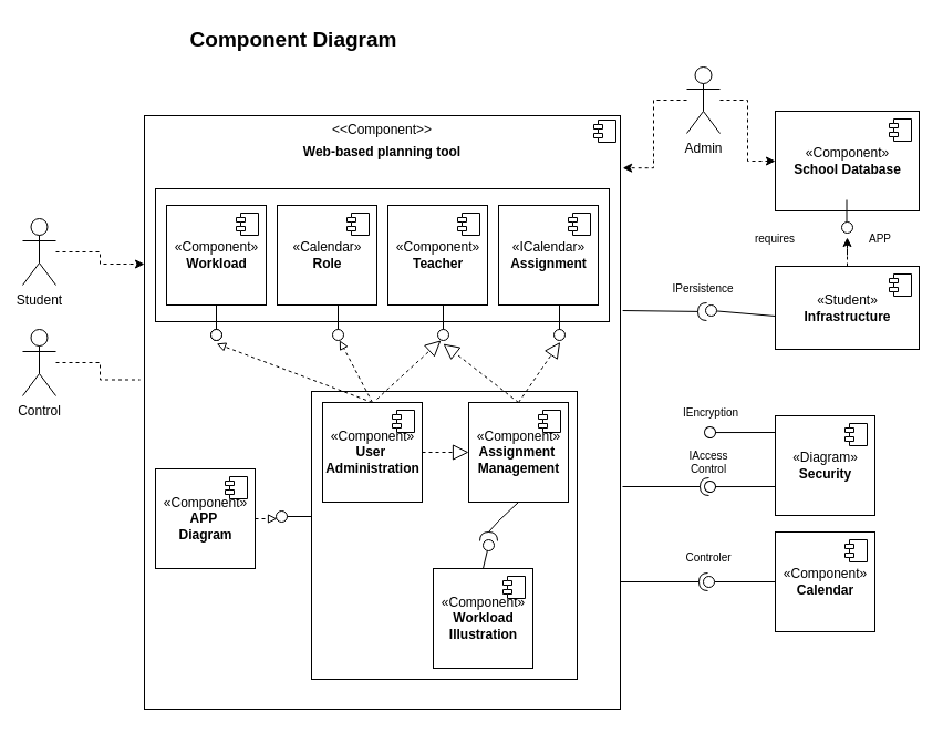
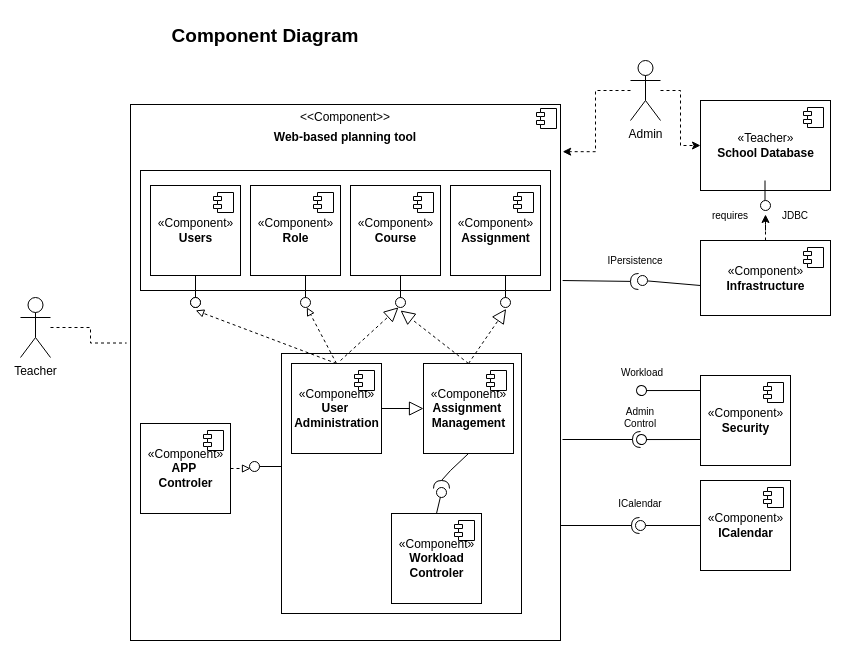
- <mxCell id="51" value="Admin" style="shape=umlActor;verticalLabelPosition=bottom;verticalAlign=top;html=1;" parent="1" vertex="1"><mxGeometry x="620" y="60" width="30" height="60" as="geometry" /></mxCell>
+ <mxCell id="51" value="Admin" style="shape=umlActor;verticalLabelPosition=bottom;verticalAlign=top;html=1;" parent="1" vertex="1"><mxGeometry x="630" y="60" width="30" height="60" as="geometry" /></mxCell>
- <mxCell id="5" value="«Component»&lt;br&gt;&lt;b&gt;School Database&lt;/b&gt;" style="html=1;dropTarget=0;" parent="1" vertex="1"><mxGeometry x="700" y="100" width="130" height="90" as="geometry" /></mxCell>
+ <mxCell id="5" value="«Teacher»&lt;br&gt;&lt;b&gt;School Database&lt;/b&gt;" style="html=1;dropTarget=0;" parent="1" vertex="1"><mxGeometry x="700" y="100" width="130" height="90" as="geometry" /></mxCell>
- <mxCell id="47" value="requires" style="text;html=1;strokeColor=none;fillColor=none;align=center;verticalAlign=middle;whiteSpace=wrap;rounded=0;fontSize=10;" parent="1" vertex="1"><mxGeometry x="680" y="205" width="40" height="20" as="geometry" /></mxCell>
+ <mxCell id="47" value="requires" style="text;html=1;strokeColor=none;fillColor=none;align=center;verticalAlign=middle;whiteSpace=wrap;rounded=0;fontSize=10;" parent="1" vertex="1"><mxGeometry x="710" y="205" width="40" height="20" as="geometry" /></mxCell>
- <mxCell id="48" value="APP" style="text;html=1;strokeColor=none;fillColor=none;align=center;verticalAlign=middle;whiteSpace=wrap;rounded=0;fontSize=10;" parent="1" vertex="1"><mxGeometry x="775" y="205" width="40" height="20" as="geometry" /></mxCell>
+ <mxCell id="48" value="JDBC" style="text;html=1;strokeColor=none;fillColor=none;align=center;verticalAlign=middle;whiteSpace=wrap;rounded=0;fontSize=10;" parent="1" vertex="1"><mxGeometry x="775" y="205" width="40" height="20" as="geometry" /></mxCell>
- <mxCell id="8" value="Student" style="shape=umlActor;verticalLabelPosition=bottom;verticalAlign=top;html=1;" parent="1" vertex="1"><mxGeometry x="20" y="197" width="30" height="60" as="geometry" /></mxCell>
- <mxCell id="7" style="edgeStyle=orthogonalEdgeStyle;rounded=0;orthogonalLoop=1;jettySize=auto;html=1;entryX=0;entryY=0.25;entryDx=0;entryDy=0;dashed=1;" parent="1" source="8" target="2" edge="1"><mxGeometry relative="1" as="geometry" /></mxCell>
- <mxCell id="19" value="«Component»&lt;br&gt;&lt;b&gt;Workload&lt;/b&gt;" style="html=1;dropTarget=0;" parent="1" vertex="1"><mxGeometry x="150" y="185" width="90" height="90" as="geometry" /></mxCell>
+ <mxCell id="19" value="«Component»&lt;br&gt;&lt;b&gt;Users&lt;/b&gt;" style="html=1;dropTarget=0;" parent="1" vertex="1"><mxGeometry x="150" y="185" width="90" height="90" as="geometry" /></mxCell>
- <mxCell id="21" value="«Calendar»&lt;br&gt;&lt;b&gt;Role&lt;/b&gt;" style="html=1;dropTarget=0;" parent="1" vertex="1"><mxGeometry x="250" y="185" width="90" height="90" as="geometry" /></mxCell>
+ <mxCell id="21" value="«Component»&lt;br&gt;&lt;b&gt;Role&lt;/b&gt;" style="html=1;dropTarget=0;" parent="1" vertex="1"><mxGeometry x="250" y="185" width="90" height="90" as="geometry" /></mxCell>
- <mxCell id="23" value="«Component»&lt;br&gt;&lt;b&gt;Teacher&lt;/b&gt;" style="html=1;dropTarget=0;" parent="1" vertex="1"><mxGeometry x="350" y="185" width="90" height="90" as="geometry" /></mxCell>
+ <mxCell id="23" value="«Component»&lt;br&gt;&lt;b&gt;Course&lt;/b&gt;" style="html=1;dropTarget=0;" parent="1" vertex="1"><mxGeometry x="350" y="185" width="90" height="90" as="geometry" /></mxCell>
- <mxCell id="15" value="«ICalendar»&lt;br&gt;&lt;b&gt;Assignment&lt;/b&gt;" style="html=1;dropTarget=0;" parent="1" vertex="1"><mxGeometry x="450" y="185" width="90" height="90" as="geometry" /></mxCell>
+ <mxCell id="15" value="«Component»&lt;br&gt;&lt;b&gt;Assignment&lt;/b&gt;" style="html=1;dropTarget=0;" parent="1" vertex="1"><mxGeometry x="450" y="185" width="90" height="90" as="geometry" /></mxCell>
- <mxCell id="42" value="«Student»&lt;br&gt;&lt;b&gt;Infrastructure&lt;/b&gt;" style="html=1;dropTarget=0;" parent="1" vertex="1"><mxGeometry x="700" y="240" width="130" height="75" as="geometry" /></mxCell>
+ <mxCell id="42" value="«Component»&lt;br&gt;&lt;b&gt;Infrastructure&lt;/b&gt;" style="html=1;dropTarget=0;" parent="1" vertex="1"><mxGeometry x="700" y="240" width="130" height="75" as="geometry" /></mxCell>
- <mxCell id="10" value="Control" style="shape=umlActor;verticalLabelPosition=bottom;verticalAlign=top;html=1;" parent="1" vertex="1"><mxGeometry x="20" y="297" width="30" height="60" as="geometry" /></mxCell>
+ <mxCell id="10" value="Teacher" style="shape=umlActor;verticalLabelPosition=bottom;verticalAlign=top;html=1;" parent="1" vertex="1"><mxGeometry x="20" y="297" width="30" height="60" as="geometry" /></mxCell>
- <mxCell id="39" value="IEncryption" style="text;html=1;strokeColor=none;fillColor=none;align=center;verticalAlign=middle;whiteSpace=wrap;rounded=0;fontSize=10;" parent="1" vertex="1"><mxGeometry x="622" y="362" width="40" height="20" as="geometry" /></mxCell>
+ <mxCell id="39" value="Workload" style="text;html=1;strokeColor=none;fillColor=none;align=center;verticalAlign=middle;whiteSpace=wrap;rounded=0;fontSize=10;" parent="1" vertex="1"><mxGeometry x="622" y="362" width="40" height="20" as="geometry" /></mxCell>
- <mxCell id="70" value="" style="endArrow=block;dashed=1;endFill=0;endSize=12;html=1;fontSize=19;exitX=1;exitY=0.5;exitDx=0;exitDy=0;entryX=0;entryY=0.5;entryDx=0;entryDy=0;" parent="60" source="66" target="64" edge="1"><mxGeometry width="160" relative="1" as="geometry"><mxPoint x="165" y="-45" as="sourcePoint" /><mxPoint x="165" y="20" as="targetPoint" /></mxGeometry></mxCell>
+ <mxCell id="70" value="" style="endArrow=block;dashed=0;endFill=0;endSize=12;html=1;fontSize=19;exitX=1;exitY=0.5;exitDx=0;exitDy=0;entryX=0;entryY=0.5;entryDx=0;entryDy=0;" parent="60" source="66" target="64" edge="1"><mxGeometry width="160" relative="1" as="geometry"><mxPoint x="165" y="-45" as="sourcePoint" /><mxPoint x="165" y="20" as="targetPoint" /></mxGeometry></mxCell>
- <mxCell id="33" value="IAccess Control" style="text;html=1;strokeColor=none;fillColor=none;align=center;verticalAlign=middle;whiteSpace=wrap;rounded=0;fontSize=10;" parent="1" vertex="1"><mxGeometry x="620" y="407" width="40" height="20" as="geometry" /></mxCell>
+ <mxCell id="33" value="Admin Control" style="text;html=1;strokeColor=none;fillColor=none;align=center;verticalAlign=middle;whiteSpace=wrap;rounded=0;fontSize=10;" parent="1" vertex="1"><mxGeometry x="620" y="407" width="40" height="20" as="geometry" /></mxCell>
- <mxCell id="25" value="«Diagram»&lt;br&gt;&lt;b&gt;Security&lt;/b&gt;" style="html=1;dropTarget=0;" parent="1" vertex="1"><mxGeometry x="700" y="375" width="90" height="90" as="geometry" /></mxCell>
+ <mxCell id="25" value="«Component»&lt;br&gt;&lt;b&gt;Security&lt;/b&gt;" style="html=1;dropTarget=0;" parent="1" vertex="1"><mxGeometry x="700" y="375" width="90" height="90" as="geometry" /></mxCell>
- <mxCell id="31" value="«Component»&lt;br&gt;&lt;b&gt;APP&amp;nbsp;&lt;br&gt;Diagram&lt;br&gt;&lt;/b&gt;" style="html=1;dropTarget=0;" parent="1" vertex="1"><mxGeometry x="140" y="423" width="90" height="90" as="geometry" /></mxCell>
+ <mxCell id="31" value="«Component»&lt;br&gt;&lt;b&gt;APP&amp;nbsp;&lt;br&gt;Controler&lt;br&gt;&lt;/b&gt;" style="html=1;dropTarget=0;" parent="1" vertex="1"><mxGeometry x="140" y="423" width="90" height="90" as="geometry" /></mxCell>
- <mxCell id="40" value="Controler" style="text;html=1;strokeColor=none;fillColor=none;align=center;verticalAlign=middle;whiteSpace=wrap;rounded=0;fontSize=10;" parent="1" vertex="1"><mxGeometry x="620" y="493" width="40" height="20" as="geometry" /></mxCell>
+ <mxCell id="40" value="ICalendar" style="text;html=1;strokeColor=none;fillColor=none;align=center;verticalAlign=middle;whiteSpace=wrap;rounded=0;fontSize=10;" parent="1" vertex="1"><mxGeometry x="620" y="493" width="40" height="20" as="geometry" /></mxCell>
- <mxCell id="17" value="«Component»&lt;br&gt;&lt;b&gt;Calendar&lt;/b&gt;" style="html=1;dropTarget=0;" parent="1" vertex="1"><mxGeometry x="700" y="480" width="90" height="90" as="geometry" /></mxCell>
+ <mxCell id="17" value="«Component»&lt;br&gt;&lt;b&gt;ICalendar&lt;/b&gt;" style="html=1;dropTarget=0;" parent="1" vertex="1"><mxGeometry x="700" y="480" width="90" height="90" as="geometry" /></mxCell>
- <mxCell id="62" value="«Component»&lt;br&gt;&lt;b&gt;Workload &lt;br&gt;Illustration&lt;/b&gt;" style="html=1;dropTarget=0;" parent="60" vertex="1"><mxGeometry x="110" y="160" width="90" height="90" as="geometry" /></mxCell>
+ <mxCell id="62" value="«Component»&lt;br&gt;&lt;b&gt;Workload &lt;br&gt;Controler&lt;/b&gt;" style="html=1;dropTarget=0;" parent="60" vertex="1"><mxGeometry x="110" y="160" width="90" height="90" as="geometry" /></mxCell>
